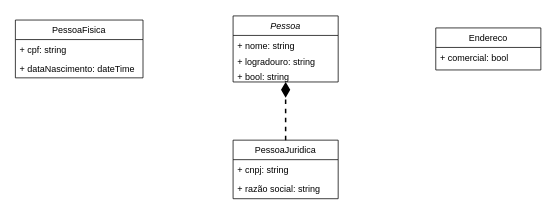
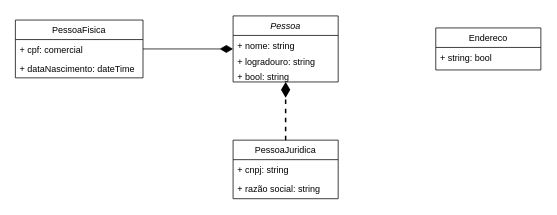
+ <mxCell id="2" value="" style="jumpSize=5;orthogonalLoop=1;jettySize=auto;html=1;endArrow=diamondThin;endFill=1;startSize=9;endSize=15;targetPerimeterSpacing=0;strokeWidth=1;jumpStyle=none;rounded=0;" edge="1" parent="1" source="3" target="8"><mxGeometry relative="1" as="geometry" /></mxCell>
- <mxCell id="4" value="+ cpf: string" style="text;strokeColor=none;fillColor=none;align=left;verticalAlign=top;spacingLeft=4;spacingRight=4;overflow=hidden;rotatable=0;points=[[0,0.5],[1,0.5]];portConstraint=eastwest;" vertex="1" parent="3"><mxGeometry y="26" width="170" height="26" as="geometry" /></mxCell>
+ <mxCell id="4" value="+ cpf: comercial" style="text;strokeColor=none;fillColor=none;align=left;verticalAlign=top;spacingLeft=4;spacingRight=4;overflow=hidden;rotatable=0;points=[[0,0.5],[1,0.5]];portConstraint=eastwest;" vertex="1" parent="3"><mxGeometry y="26" width="170" height="26" as="geometry" /></mxCell>
- <mxCell id="7" value="+ comercial: bool" style="text;strokeColor=none;fillColor=none;align=left;verticalAlign=top;spacingLeft=4;spacingRight=4;overflow=hidden;rotatable=0;points=[[0,0.5],[1,0.5]];portConstraint=eastwest;" vertex="1" parent="6"><mxGeometry y="26" width="140" height="30" as="geometry" /></mxCell>
+ <mxCell id="7" value="+ string: bool" style="text;strokeColor=none;fillColor=none;align=left;verticalAlign=top;spacingLeft=4;spacingRight=4;overflow=hidden;rotatable=0;points=[[0,0.5],[1,0.5]];portConstraint=eastwest;" vertex="1" parent="6"><mxGeometry y="26" width="140" height="30" as="geometry" /></mxCell>
